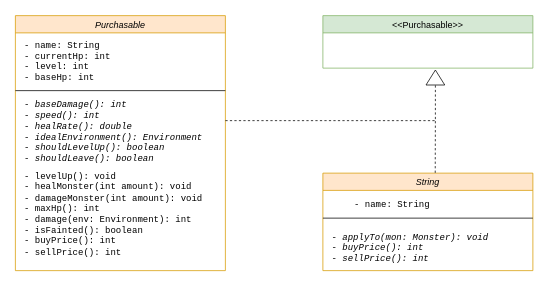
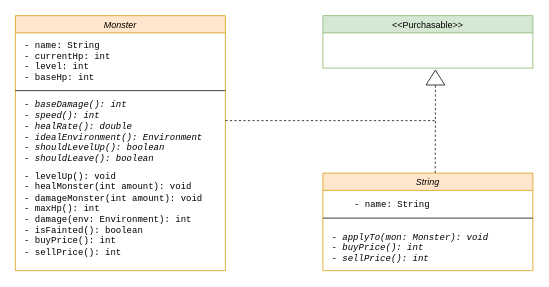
- <mxCell id="2" value="Purchasable" style="swimlane;fontStyle=2;fillColor=#ffe6cc;strokeColor=#d79b00;" vertex="1" parent="1"><mxGeometry x="20" y="20" width="280" height="340" as="geometry" /></mxCell>
+ <mxCell id="2" value="Monster" style="swimlane;fontStyle=2;fillColor=#ffe6cc;strokeColor=#d79b00;" vertex="1" parent="1"><mxGeometry x="20" y="20" width="280" height="340" as="geometry" /></mxCell>
